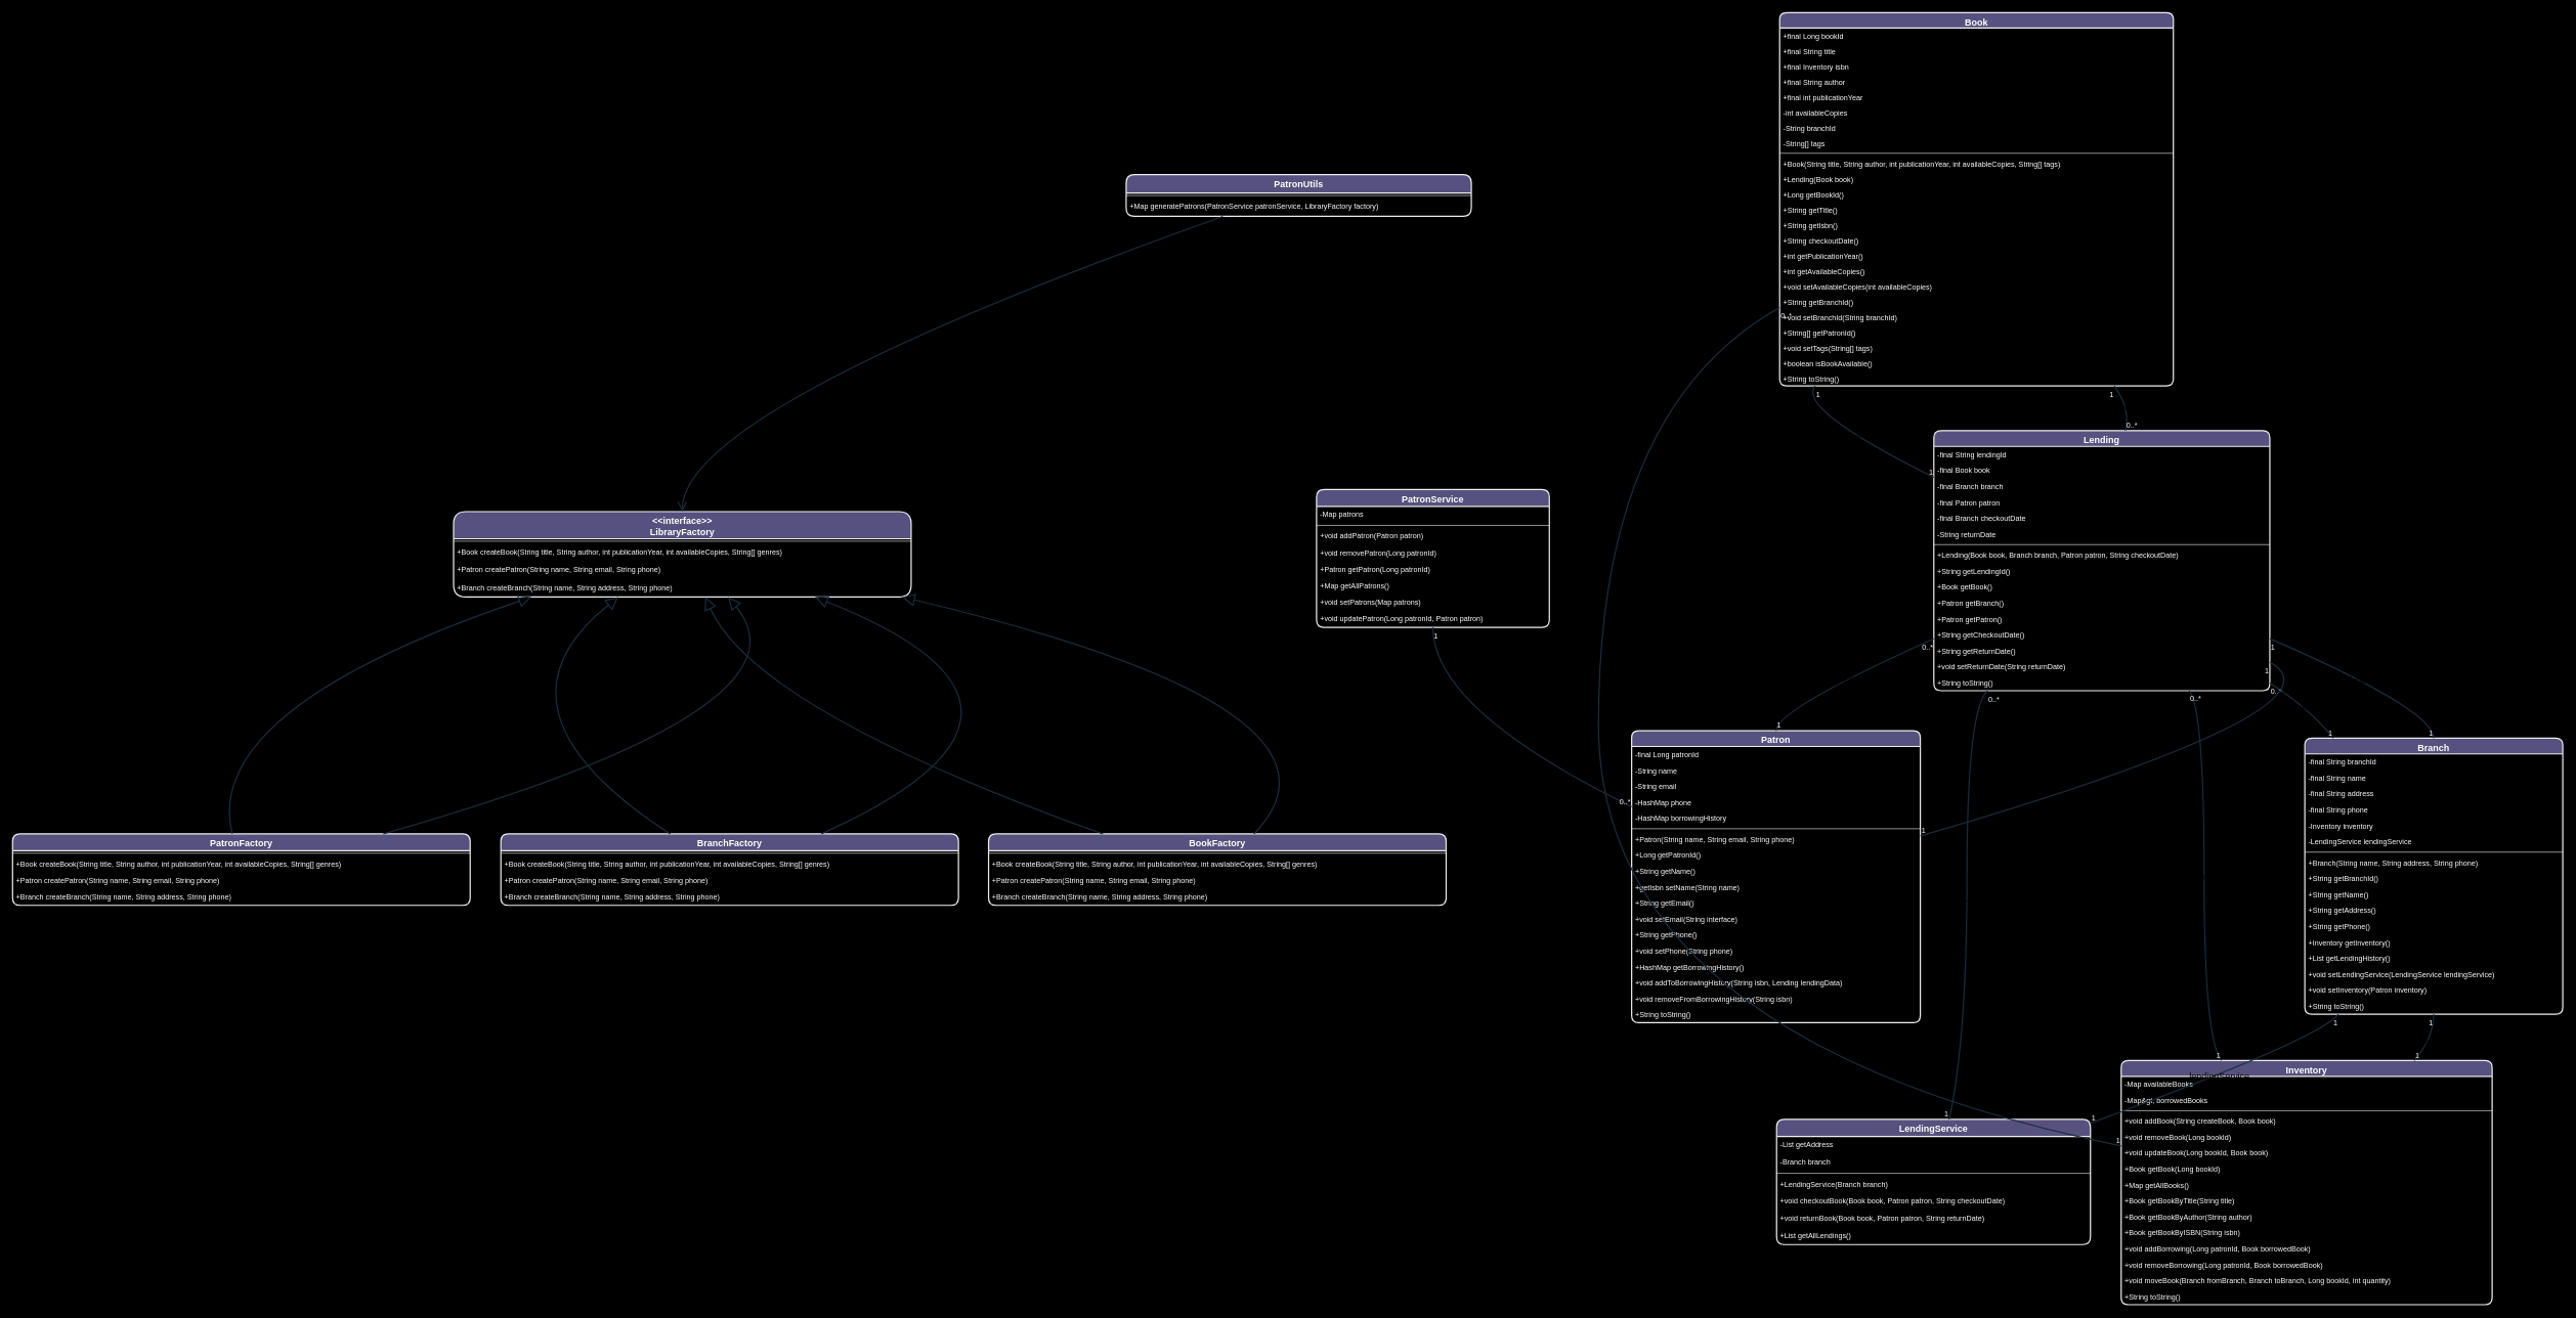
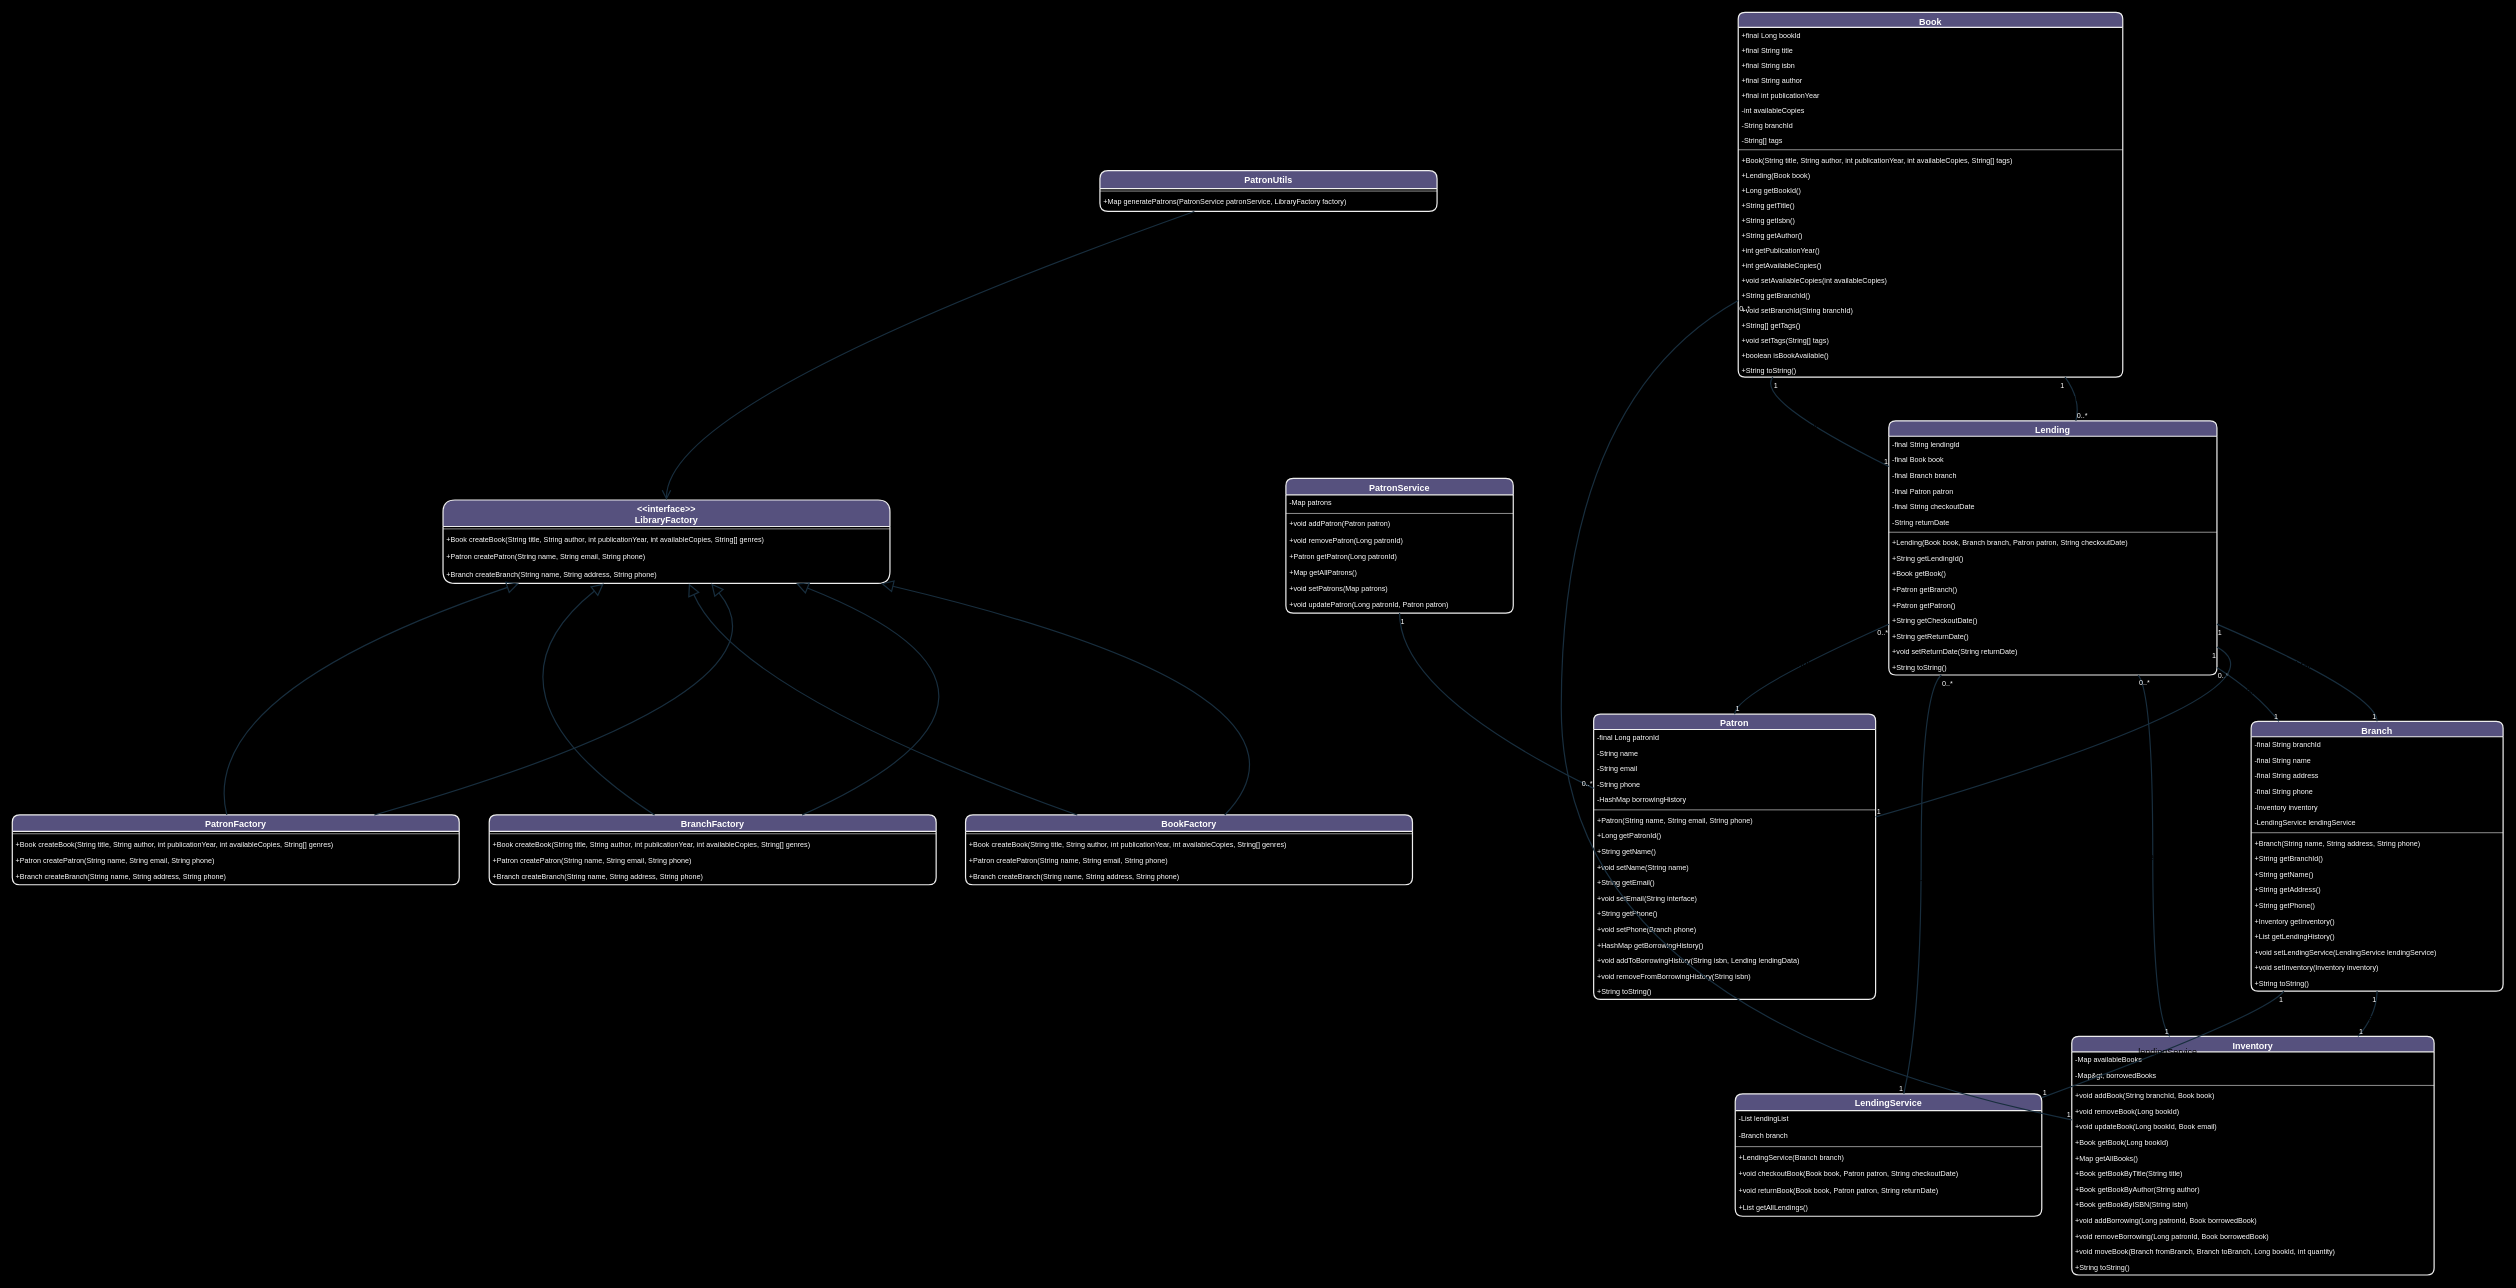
- <mxCell id="10" value="+final Inventory isbn" style="text;strokeColor=none;fillColor=none;align=left;verticalAlign=top;spacingLeft=4;spacingRight=4;overflow=hidden;rotatable=0;points=[[0,0.5],[1,0.5]];portConstraint=eastwest;labelBackgroundColor=none;fontColor=#FFFFFF;rounded=1;" parent="7" vertex="1"><mxGeometry y="75.125" width="641" height="25" as="geometry" /></mxCell>
+ <mxCell id="10" value="+final String isbn" style="text;strokeColor=none;fillColor=none;align=left;verticalAlign=top;spacingLeft=4;spacingRight=4;overflow=hidden;rotatable=0;points=[[0,0.5],[1,0.5]];portConstraint=eastwest;labelBackgroundColor=none;fontColor=#FFFFFF;rounded=1;" parent="7" vertex="1"><mxGeometry y="75.125" width="641" height="25" as="geometry" /></mxCell>
- <mxCell id="22" value="+String checkoutDate()" style="text;strokeColor=none;fillColor=none;align=left;verticalAlign=top;spacingLeft=4;spacingRight=4;overflow=hidden;rotatable=0;points=[[0,0.5],[1,0.5]];portConstraint=eastwest;labelBackgroundColor=none;fontColor=#FFFFFF;rounded=1;" parent="7" vertex="1"><mxGeometry y="358.125" width="641" height="25" as="geometry" /></mxCell>
+ <mxCell id="22" value="+String getAuthor()" style="text;strokeColor=none;fillColor=none;align=left;verticalAlign=top;spacingLeft=4;spacingRight=4;overflow=hidden;rotatable=0;points=[[0,0.5],[1,0.5]];portConstraint=eastwest;labelBackgroundColor=none;fontColor=#FFFFFF;rounded=1;" parent="7" vertex="1"><mxGeometry y="358.125" width="641" height="25" as="geometry" /></mxCell>
- <mxCell id="28" value="+String[] getPatronId()" style="text;strokeColor=none;fillColor=none;align=left;verticalAlign=top;spacingLeft=4;spacingRight=4;overflow=hidden;rotatable=0;points=[[0,0.5],[1,0.5]];portConstraint=eastwest;labelBackgroundColor=none;fontColor=#FFFFFF;rounded=1;" parent="7" vertex="1"><mxGeometry y="508.125" width="641" height="25" as="geometry" /></mxCell>
+ <mxCell id="28" value="+String[] getTags()" style="text;strokeColor=none;fillColor=none;align=left;verticalAlign=top;spacingLeft=4;spacingRight=4;overflow=hidden;rotatable=0;points=[[0,0.5],[1,0.5]];portConstraint=eastwest;labelBackgroundColor=none;fontColor=#FFFFFF;rounded=1;" parent="7" vertex="1"><mxGeometry y="508.125" width="641" height="25" as="geometry" /></mxCell>
- <mxCell id="81" value="-final Branch checkoutDate" style="text;strokeColor=none;fillColor=none;align=left;verticalAlign=top;spacingLeft=4;spacingRight=4;overflow=hidden;rotatable=0;points=[[0,0.5],[1,0.5]];portConstraint=eastwest;labelBackgroundColor=none;fontColor=#FFFFFF;rounded=1;" parent="76" vertex="1"><mxGeometry y="129.688" width="547" height="26" as="geometry" /></mxCell>
+ <mxCell id="81" value="-final String checkoutDate" style="text;strokeColor=none;fillColor=none;align=left;verticalAlign=top;spacingLeft=4;spacingRight=4;overflow=hidden;rotatable=0;points=[[0,0.5],[1,0.5]];portConstraint=eastwest;labelBackgroundColor=none;fontColor=#FFFFFF;rounded=1;" parent="76" vertex="1"><mxGeometry y="129.688" width="547" height="26" as="geometry" /></mxCell>
- <mxCell id="105" value="-HashMap phone" style="text;strokeColor=none;fillColor=none;align=left;verticalAlign=top;spacingLeft=4;spacingRight=4;overflow=hidden;rotatable=0;points=[[0,0.5],[1,0.5]];portConstraint=eastwest;labelBackgroundColor=none;fontColor=#FFFFFF;rounded=1;" parent="101" vertex="1"><mxGeometry y="103.5" width="470" height="26" as="geometry" /></mxCell>
+ <mxCell id="105" value="-String phone" style="text;strokeColor=none;fillColor=none;align=left;verticalAlign=top;spacingLeft=4;spacingRight=4;overflow=hidden;rotatable=0;points=[[0,0.5],[1,0.5]];portConstraint=eastwest;labelBackgroundColor=none;fontColor=#FFFFFF;rounded=1;" parent="101" vertex="1"><mxGeometry y="103.5" width="470" height="26" as="geometry" /></mxCell>
- <mxCell id="111" value="+getIsbn setName(String name)" style="text;strokeColor=none;fillColor=none;align=left;verticalAlign=top;spacingLeft=4;spacingRight=4;overflow=hidden;rotatable=0;points=[[0,0.5],[1,0.5]];portConstraint=eastwest;labelBackgroundColor=none;fontColor=#FFFFFF;rounded=1;" parent="101" vertex="1"><mxGeometry y="241.5" width="470" height="26" as="geometry" /></mxCell>
+ <mxCell id="111" value="+void setName(String name)" style="text;strokeColor=none;fillColor=none;align=left;verticalAlign=top;spacingLeft=4;spacingRight=4;overflow=hidden;rotatable=0;points=[[0,0.5],[1,0.5]];portConstraint=eastwest;labelBackgroundColor=none;fontColor=#FFFFFF;rounded=1;" parent="101" vertex="1"><mxGeometry y="241.5" width="470" height="26" as="geometry" /></mxCell>
- <mxCell id="115" value="+void setPhone(String phone)" style="text;strokeColor=none;fillColor=none;align=left;verticalAlign=top;spacingLeft=4;spacingRight=4;overflow=hidden;rotatable=0;points=[[0,0.5],[1,0.5]];portConstraint=eastwest;labelBackgroundColor=none;fontColor=#FFFFFF;rounded=1;" parent="101" vertex="1"><mxGeometry y="345.5" width="470" height="26" as="geometry" /></mxCell>
+ <mxCell id="115" value="+void setPhone(Branch phone)" style="text;strokeColor=none;fillColor=none;align=left;verticalAlign=top;spacingLeft=4;spacingRight=4;overflow=hidden;rotatable=0;points=[[0,0.5],[1,0.5]];portConstraint=eastwest;labelBackgroundColor=none;fontColor=#FFFFFF;rounded=1;" parent="101" vertex="1"><mxGeometry y="345.5" width="470" height="26" as="geometry" /></mxCell>
- <mxCell id="53" value="+void setInventory(Patron inventory)" style="text;strokeColor=none;fillColor=none;align=left;verticalAlign=top;spacingLeft=4;spacingRight=4;overflow=hidden;rotatable=0;points=[[0,0.5],[1,0.5]];portConstraint=eastwest;labelBackgroundColor=none;fontColor=#FFFFFF;rounded=1;" parent="37" vertex="1"><mxGeometry y="397.588" width="420" height="26" as="geometry" /></mxCell>
+ <mxCell id="53" value="+void setInventory(Inventory inventory)" style="text;strokeColor=none;fillColor=none;align=left;verticalAlign=top;spacingLeft=4;spacingRight=4;overflow=hidden;rotatable=0;points=[[0,0.5],[1,0.5]];portConstraint=eastwest;labelBackgroundColor=none;fontColor=#FFFFFF;rounded=1;" parent="37" vertex="1"><mxGeometry y="397.588" width="420" height="26" as="geometry" /></mxCell>
- <mxCell id="64" value="+void addBook(String createBook, Book book)" style="text;strokeColor=none;fillColor=none;align=left;verticalAlign=top;spacingLeft=4;spacingRight=4;overflow=hidden;rotatable=0;points=[[0,0.5],[1,0.5]];portConstraint=eastwest;labelBackgroundColor=none;fontColor=#FFFFFF;rounded=1;" parent="60" vertex="1"><mxGeometry y="85.8" width="604" height="26" as="geometry" /></mxCell>
+ <mxCell id="64" value="+void addBook(String branchId, Book book)" style="text;strokeColor=none;fillColor=none;align=left;verticalAlign=top;spacingLeft=4;spacingRight=4;overflow=hidden;rotatable=0;points=[[0,0.5],[1,0.5]];portConstraint=eastwest;labelBackgroundColor=none;fontColor=#FFFFFF;rounded=1;" parent="60" vertex="1"><mxGeometry y="85.8" width="604" height="26" as="geometry" /></mxCell>
- <mxCell id="94" value="-List getAddress" style="text;strokeColor=none;fillColor=none;align=left;verticalAlign=top;spacingLeft=4;spacingRight=4;overflow=hidden;rotatable=0;points=[[0,0.5],[1,0.5]];portConstraint=eastwest;labelBackgroundColor=none;fontColor=#FFFFFF;rounded=1;" parent="93" vertex="1"><mxGeometry y="27.857" width="511" height="28" as="geometry" /></mxCell>
+ <mxCell id="94" value="-List lendingList" style="text;strokeColor=none;fillColor=none;align=left;verticalAlign=top;spacingLeft=4;spacingRight=4;overflow=hidden;rotatable=0;points=[[0,0.5],[1,0.5]];portConstraint=eastwest;labelBackgroundColor=none;fontColor=#FFFFFF;rounded=1;" parent="93" vertex="1"><mxGeometry y="27.857" width="511" height="28" as="geometry" /></mxCell>
- <mxCell id="66" value="+void updateBook(Long bookId, Book book)" style="text;strokeColor=none;fillColor=none;align=left;verticalAlign=top;spacingLeft=4;spacingRight=4;overflow=hidden;rotatable=0;points=[[0,0.5],[1,0.5]];portConstraint=eastwest;labelBackgroundColor=none;fontColor=#FFFFFF;rounded=1;" parent="60" vertex="1"><mxGeometry y="137.8" width="604" height="26" as="geometry" /></mxCell>
+ <mxCell id="66" value="+void updateBook(Long bookId, Book email)" style="text;strokeColor=none;fillColor=none;align=left;verticalAlign=top;spacingLeft=4;spacingRight=4;overflow=hidden;rotatable=0;points=[[0,0.5],[1,0.5]];portConstraint=eastwest;labelBackgroundColor=none;fontColor=#FFFFFF;rounded=1;" parent="60" vertex="1"><mxGeometry y="137.8" width="604" height="26" as="geometry" /></mxCell>
